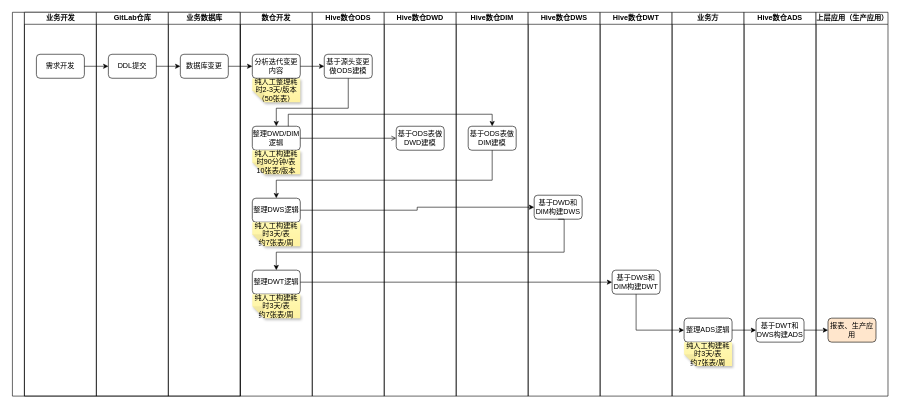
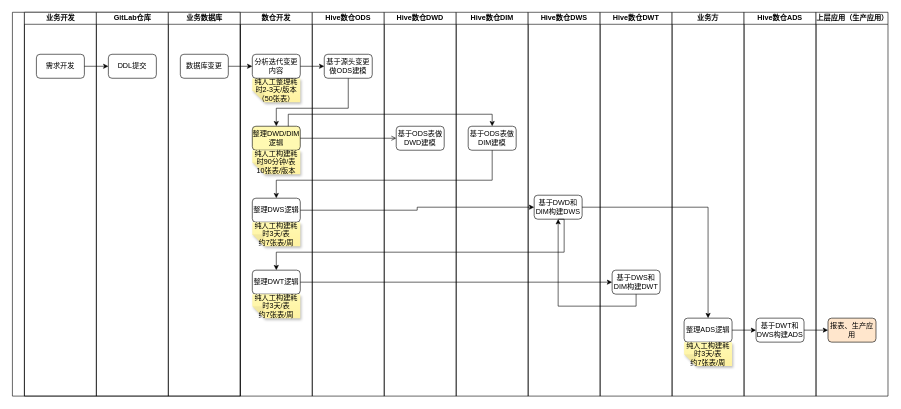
- <mxCell id="22" style="edgeStyle=orthogonalEdgeStyle;rounded=0;orthogonalLoop=1;jettySize=auto;html=1;exitX=1;exitY=0.5;exitDx=0;exitDy=0;entryX=0;entryY=0.5;entryDx=0;entryDy=0;" parent="15" source="19" target="20" edge="1"><mxGeometry relative="1" as="geometry" /></mxCell>
- <mxCell id="16" value="整理DWD/DIM逻辑" style="rounded=1;whiteSpace=wrap;html=1;" parent="15" vertex="1"><mxGeometry x="-100" y="190" width="80" height="40" as="geometry" /></mxCell>
+ <mxCell id="16" value="整理DWD/DIM逻辑" style="rounded=1;whiteSpace=wrap;html=1;fillColor=#fff9b2;" parent="15" vertex="1"><mxGeometry x="-100" y="190" width="80" height="40" as="geometry" /></mxCell>
+ <mxCell id="46" style="edgeStyle=orthogonalEdgeStyle;rounded=0;orthogonalLoop=1;jettySize=auto;html=1;exitX=1;exitY=0.5;exitDx=0;exitDy=0;" parent="2" source="34" target="37" edge="1"><mxGeometry relative="1" as="geometry" /></mxCell>
- <mxCell id="45" style="edgeStyle=orthogonalEdgeStyle;rounded=0;orthogonalLoop=1;jettySize=auto;html=1;exitX=0.5;exitY=1;exitDx=0;exitDy=0;entryX=0;entryY=0.5;entryDx=0;entryDy=0;" parent="2" source="10" target="37" edge="1"><mxGeometry relative="1" as="geometry" /></mxCell>
+ <mxCell id="45" style="edgeStyle=orthogonalEdgeStyle;rounded=0;orthogonalLoop=1;jettySize=auto;html=1;exitX=0.5;exitY=1;exitDx=0;exitDy=0;" parent="2" source="10" target="34" edge="1"><mxGeometry relative="1" as="geometry" /></mxCell>
